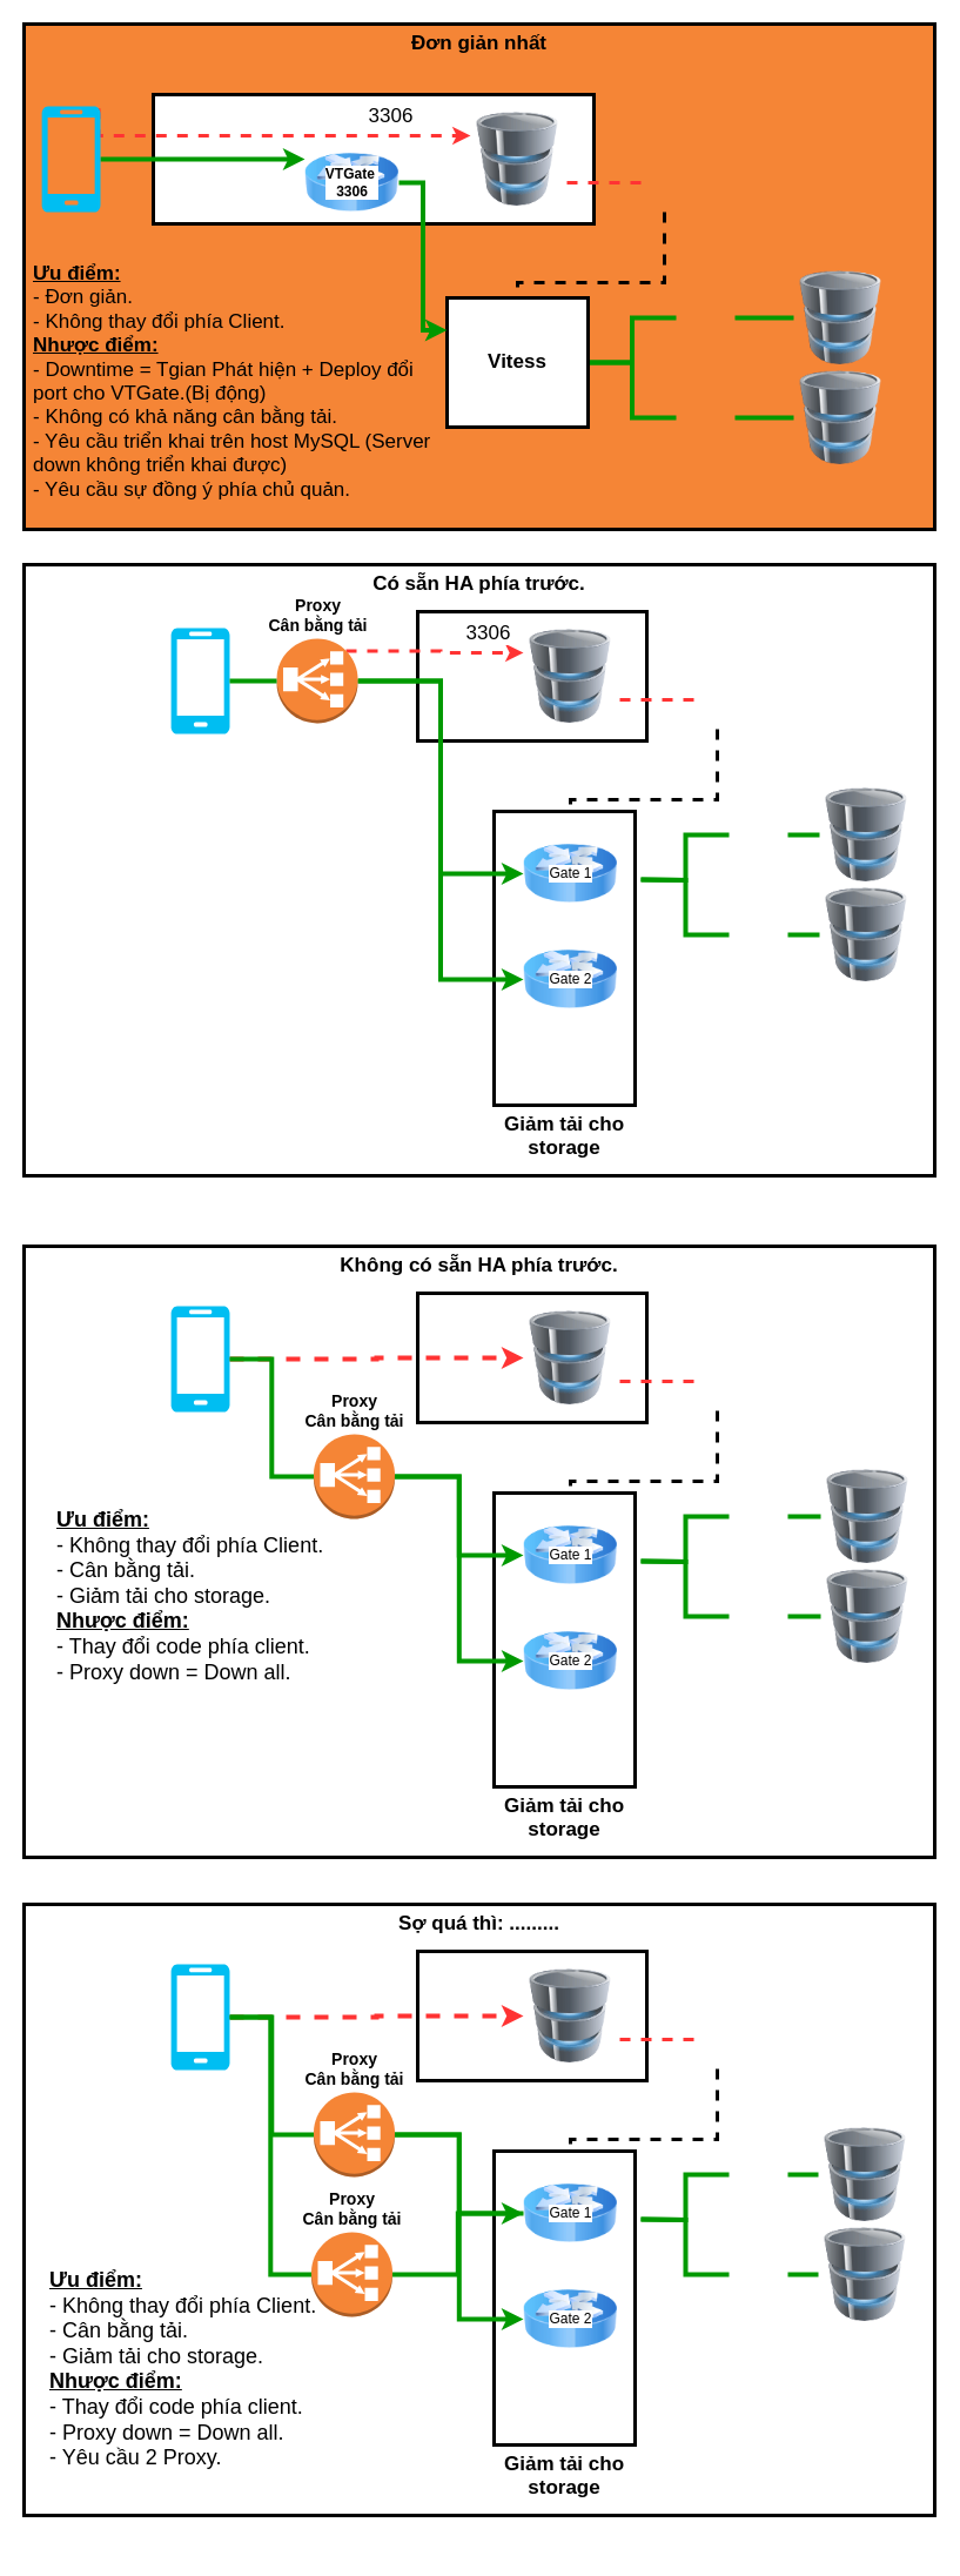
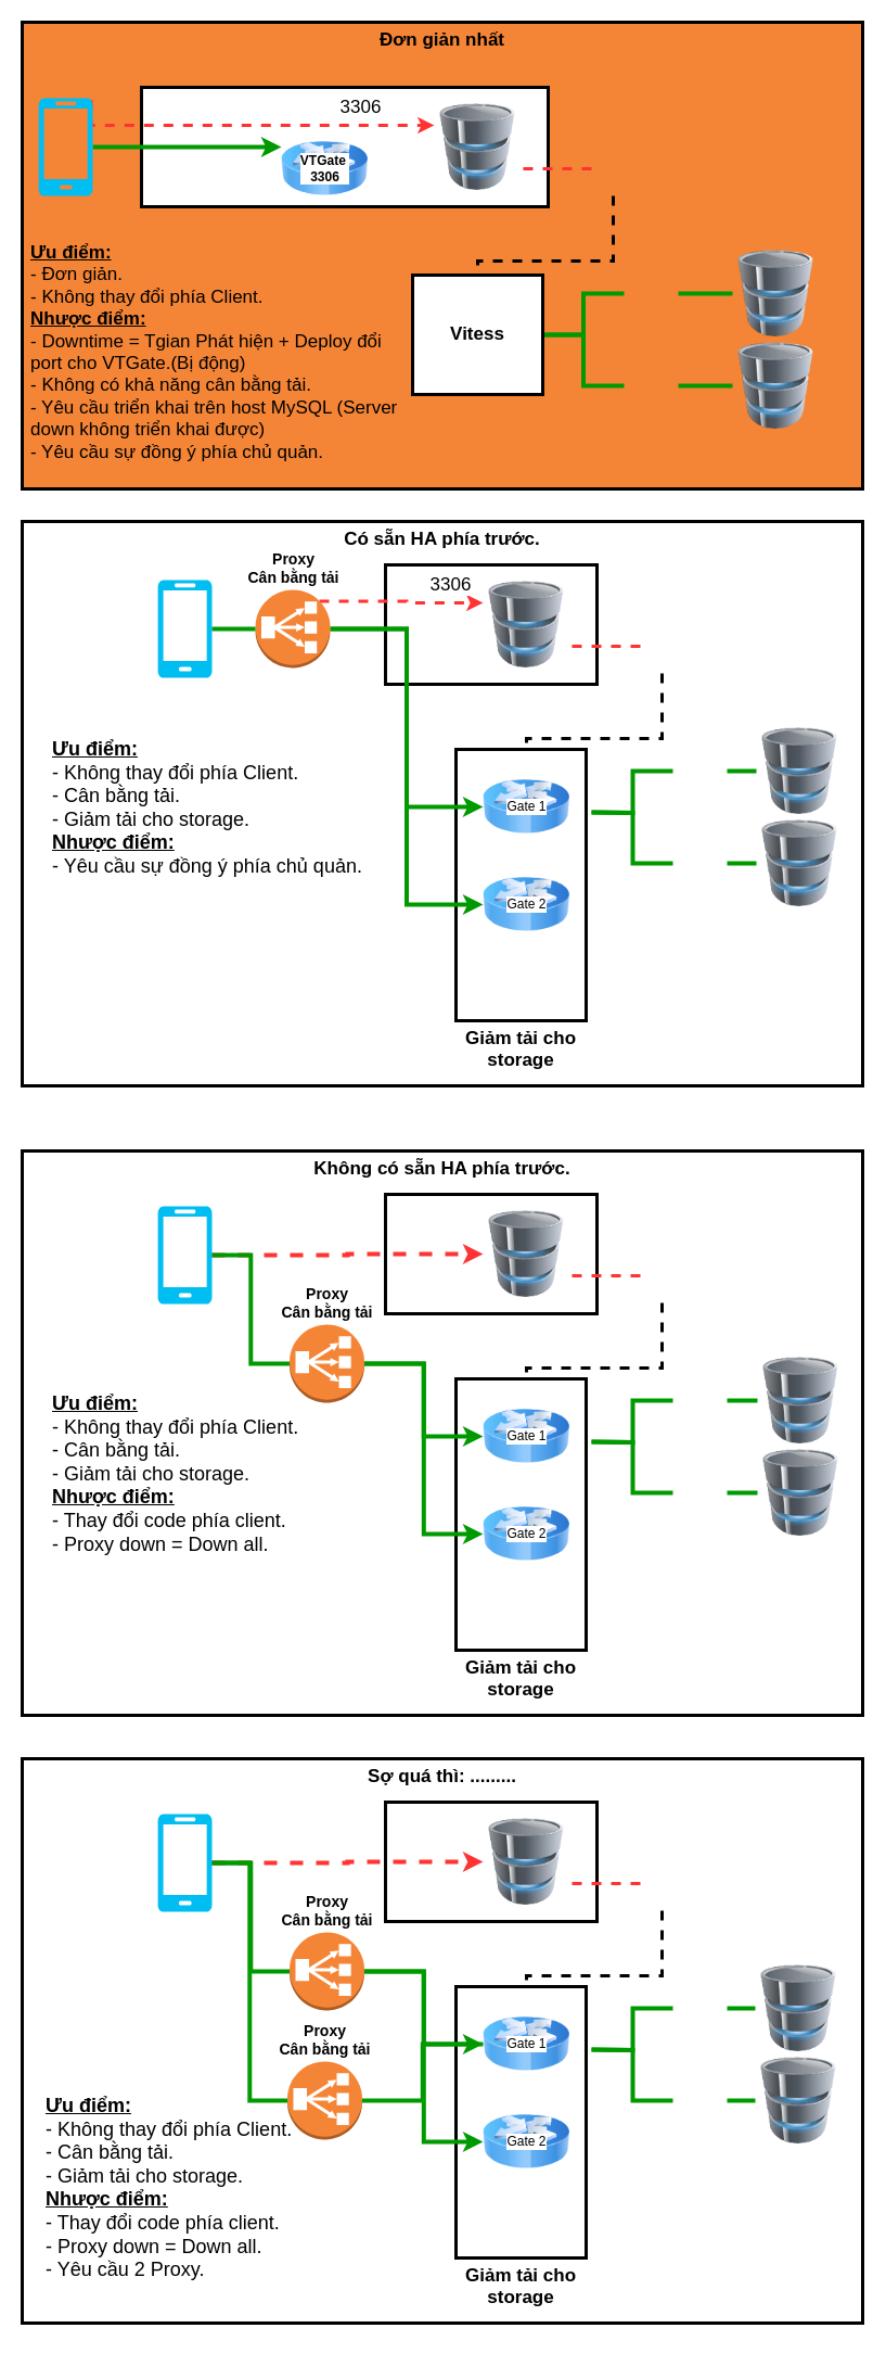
- <mxCell id="17" style="edgeStyle=orthogonalEdgeStyle;rounded=0;orthogonalLoop=1;jettySize=auto;html=1;entryX=0;entryY=0.25;entryDx=0;entryDy=0;fontSize=17;endArrow=classic;endFill=1;strokeColor=#009900;strokeWidth=4;fontColor=#000000;" edge="1" parent="1" source="18" target="8"><mxGeometry relative="1" as="geometry" /></mxCell>
+ <mxCell id="42" value="&lt;font style=&quot;font-size: 18px; line-height: 1;&quot;&gt;&lt;b style=&quot;font-size: 18px;&quot;&gt;&lt;u style=&quot;font-size: 18px;&quot;&gt;Ưu điểm:&lt;/u&gt;&lt;/b&gt;&lt;br style=&quot;font-size: 18px;&quot;&gt;- Không thay đổi phía Client.&lt;br style=&quot;font-size: 18px;&quot;&gt;- Cân bằng tải.&lt;br style=&quot;font-size: 18px;&quot;&gt;- Giảm tải cho storage.&lt;br style=&quot;font-size: 18px;&quot;&gt;&lt;b style=&quot;font-size: 18px;&quot;&gt;&lt;u style=&quot;font-size: 18px;&quot;&gt;Nhược điểm:&lt;/u&gt;&lt;/b&gt;&lt;br style=&quot;font-size: 18px;&quot;&gt;- Yêu cầu sự đồng ý phía chủ quản.&lt;br style=&quot;font-size: 18px;&quot;&gt;&lt;/font&gt;" style="text;html=1;strokeColor=none;fillColor=none;align=left;verticalAlign=top;whiteSpace=wrap;rounded=0;fontSize=18;fontColor=#000000;labelPosition=center;verticalLabelPosition=middle;" vertex="1" parent="1"><mxGeometry x="45.5" y="673" width="310" height="247" as="geometry" /></mxCell>
